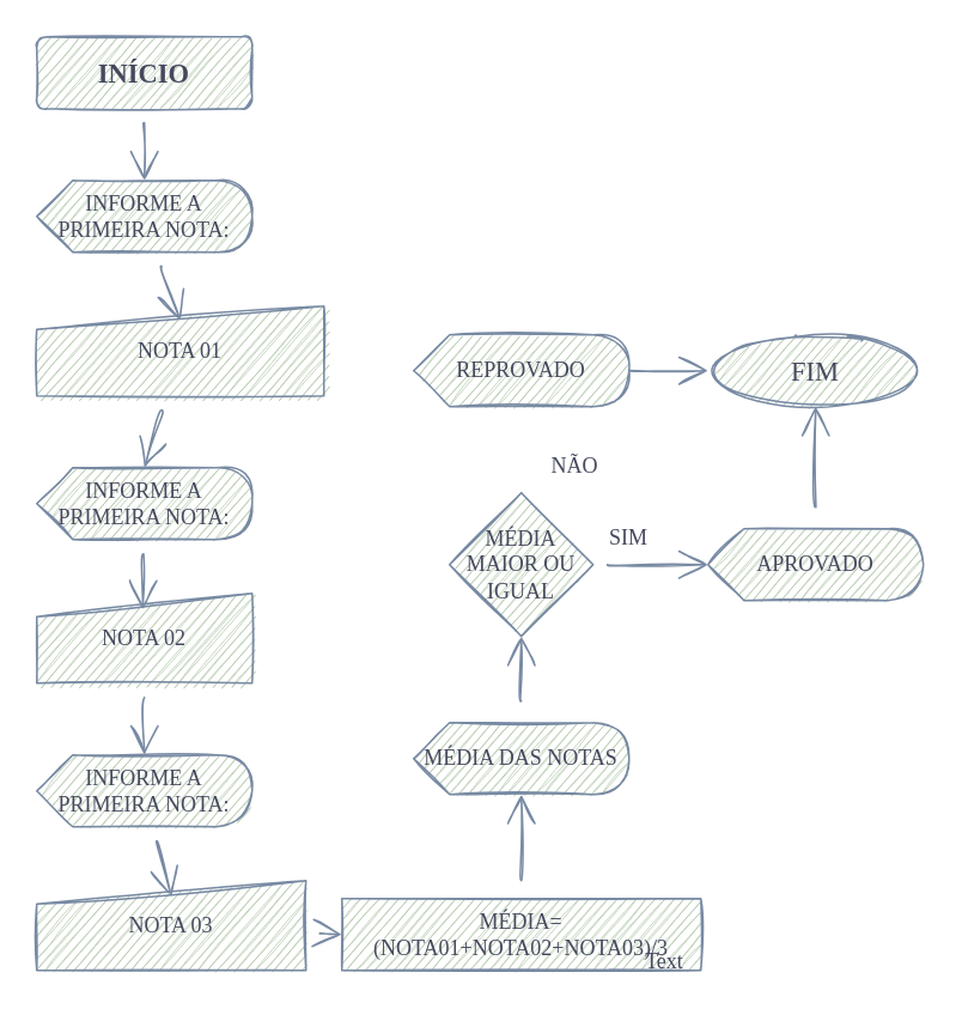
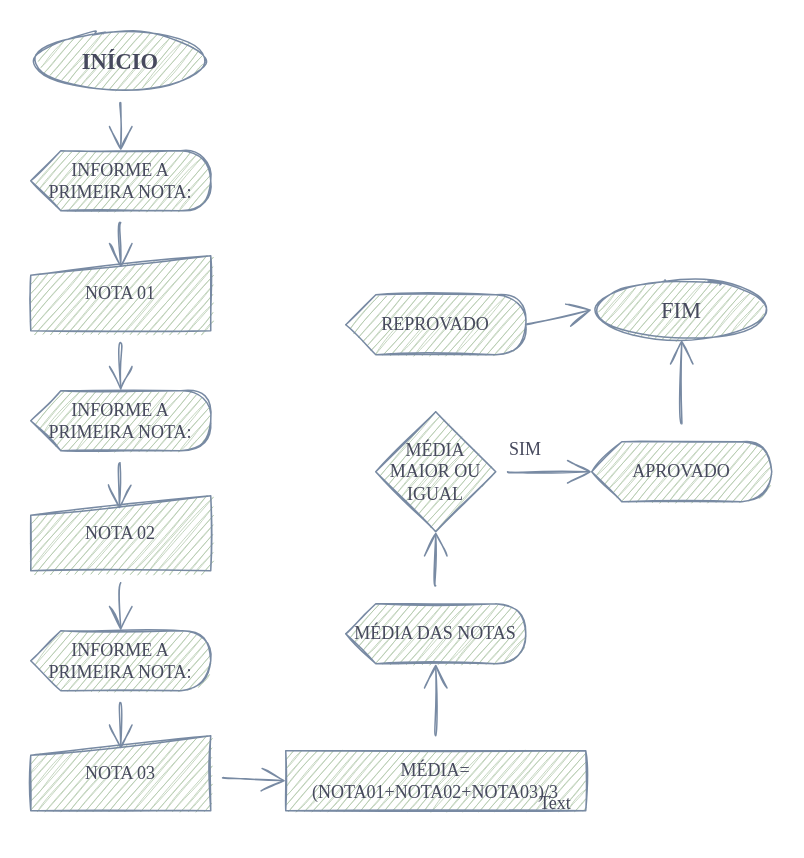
- <mxCell id="5" value="&lt;h6&gt;&lt;font style=&quot;font-size: 15px&quot;&gt;INÍCIO&lt;/font&gt;&lt;/h6&gt;" style="whiteSpace=wrap;html=1;sketch=1;hachureGap=4;pointerEvents=0;fontFamily=Verdana;fontSize=15;fillColor=#B2C9AB;strokeColor=#788AA3;fontColor=#46495D;rounded=1;" vertex="1" parent="1"><mxGeometry x="20" y="20" width="120" height="40" as="geometry" /></mxCell>
+ <mxCell id="5" value="&lt;h6&gt;&lt;font style=&quot;font-size: 15px&quot;&gt;INÍCIO&lt;/font&gt;&lt;/h6&gt;" style="ellipse;whiteSpace=wrap;html=1;sketch=1;hachureGap=4;pointerEvents=0;fontFamily=Verdana;fontSize=15;fillColor=#B2C9AB;strokeColor=#788AA3;fontColor=#46495D;" vertex="1" parent="1"><mxGeometry x="20" y="20" width="120" height="40" as="geometry" /></mxCell>
- <mxCell id="7" value="NOTA 01" style="shape=manualInput;whiteSpace=wrap;html=1;sketch=1;hachureGap=4;pointerEvents=0;fontFamily=Verdana;fontSize=12;size=13;fillColor=#B2C9AB;strokeColor=#788AA3;fontColor=#46495D;" vertex="1" parent="1"><mxGeometry x="20" y="170" width="160" height="50" as="geometry" /></mxCell>
+ <mxCell id="7" value="NOTA 01" style="shape=manualInput;whiteSpace=wrap;html=1;sketch=1;hachureGap=4;pointerEvents=0;fontFamily=Verdana;fontSize=12;size=13;fillColor=#B2C9AB;strokeColor=#788AA3;fontColor=#46495D;" vertex="1" parent="1"><mxGeometry x="20" y="170" width="120" height="50" as="geometry" /></mxCell>
- <mxCell id="19" value="REPROVADO" style="shape=display;whiteSpace=wrap;html=1;sketch=1;hachureGap=4;pointerEvents=0;fontFamily=Verdana;fontSize=12;size=0.167;fillColor=#B2C9AB;strokeColor=#788AA3;fontColor=#46495D;" vertex="1" parent="1"><mxGeometry x="230" y="186" width="120" height="40" as="geometry" /></mxCell>
+ <mxCell id="19" value="REPROVADO" style="shape=display;whiteSpace=wrap;html=1;sketch=1;hachureGap=4;pointerEvents=0;fontFamily=Verdana;fontSize=12;size=0.167;fillColor=#B2C9AB;strokeColor=#788AA3;fontColor=#46495D;" vertex="1" parent="1"><mxGeometry x="230" y="196" width="120" height="40" as="geometry" /></mxCell>
- <mxCell id="28" value="NÃO" style="text;html=1;strokeColor=none;fillColor=none;align=center;verticalAlign=middle;whiteSpace=wrap;rounded=0;sketch=1;hachureGap=4;pointerEvents=0;fontFamily=Verdana;fontSize=12;fontColor=#46495D;" vertex="1" parent="1"><mxGeometry x="290" y="244" width="60" height="30" as="geometry" /></mxCell>
- <mxCell id="15" value="NOTA 03" style="shape=manualInput;whiteSpace=wrap;html=1;sketch=1;hachureGap=4;pointerEvents=0;fontFamily=Verdana;fontSize=12;size=13;fillColor=#B2C9AB;strokeColor=#788AA3;fontColor=#46495D;" vertex="1" parent="1"><mxGeometry x="20" y="490" width="150" height="50" as="geometry" /></mxCell>
+ <mxCell id="15" value="NOTA 03" style="shape=manualInput;whiteSpace=wrap;html=1;sketch=1;hachureGap=4;pointerEvents=0;fontFamily=Verdana;fontSize=12;size=13;fillColor=#B2C9AB;strokeColor=#788AA3;fontColor=#46495D;" vertex="1" parent="1"><mxGeometry x="20" y="490" width="120" height="50" as="geometry" /></mxCell>
